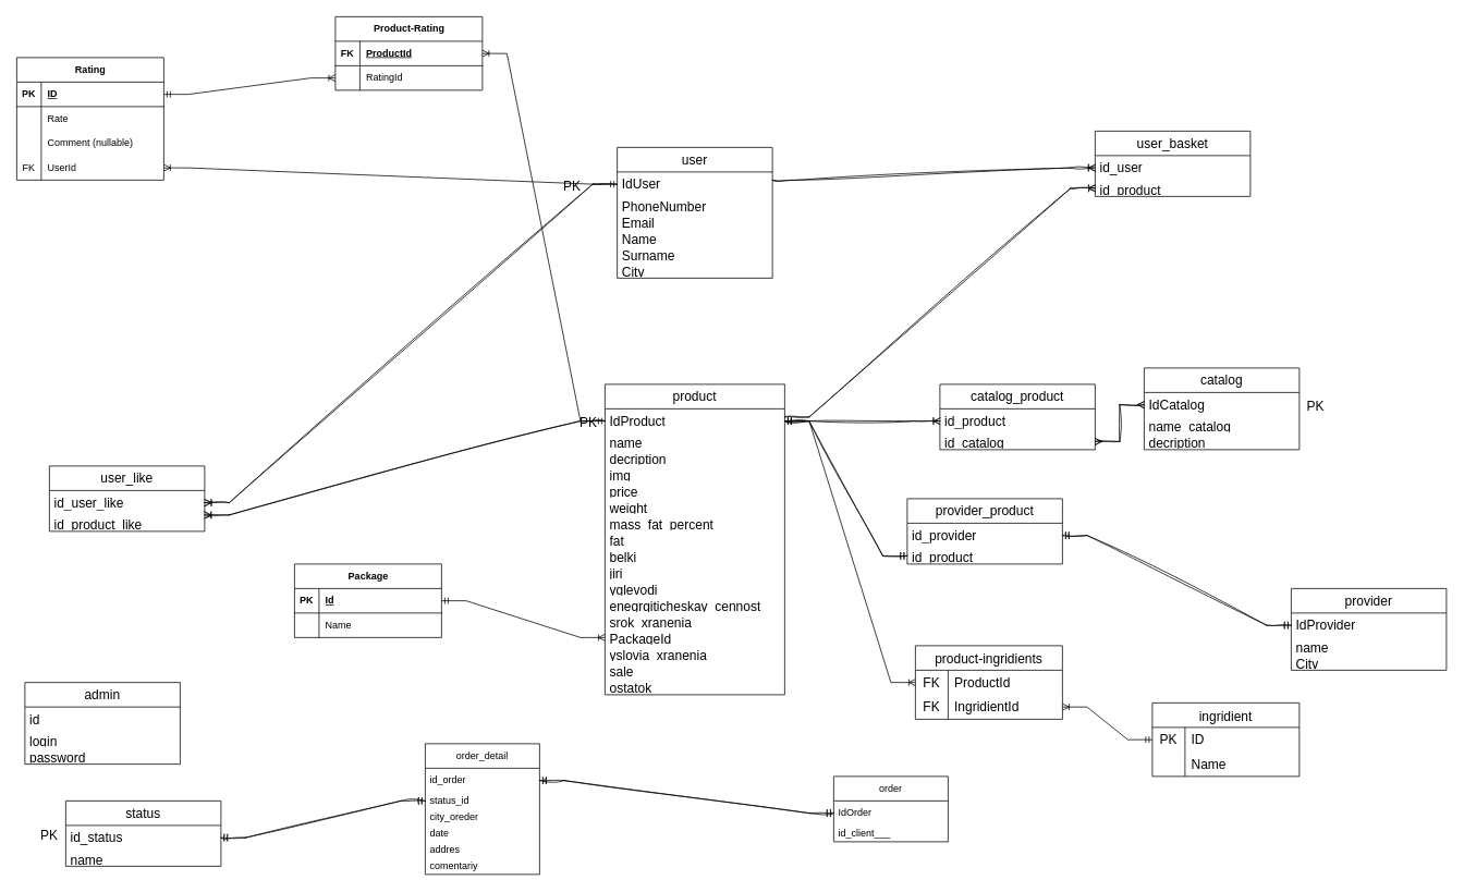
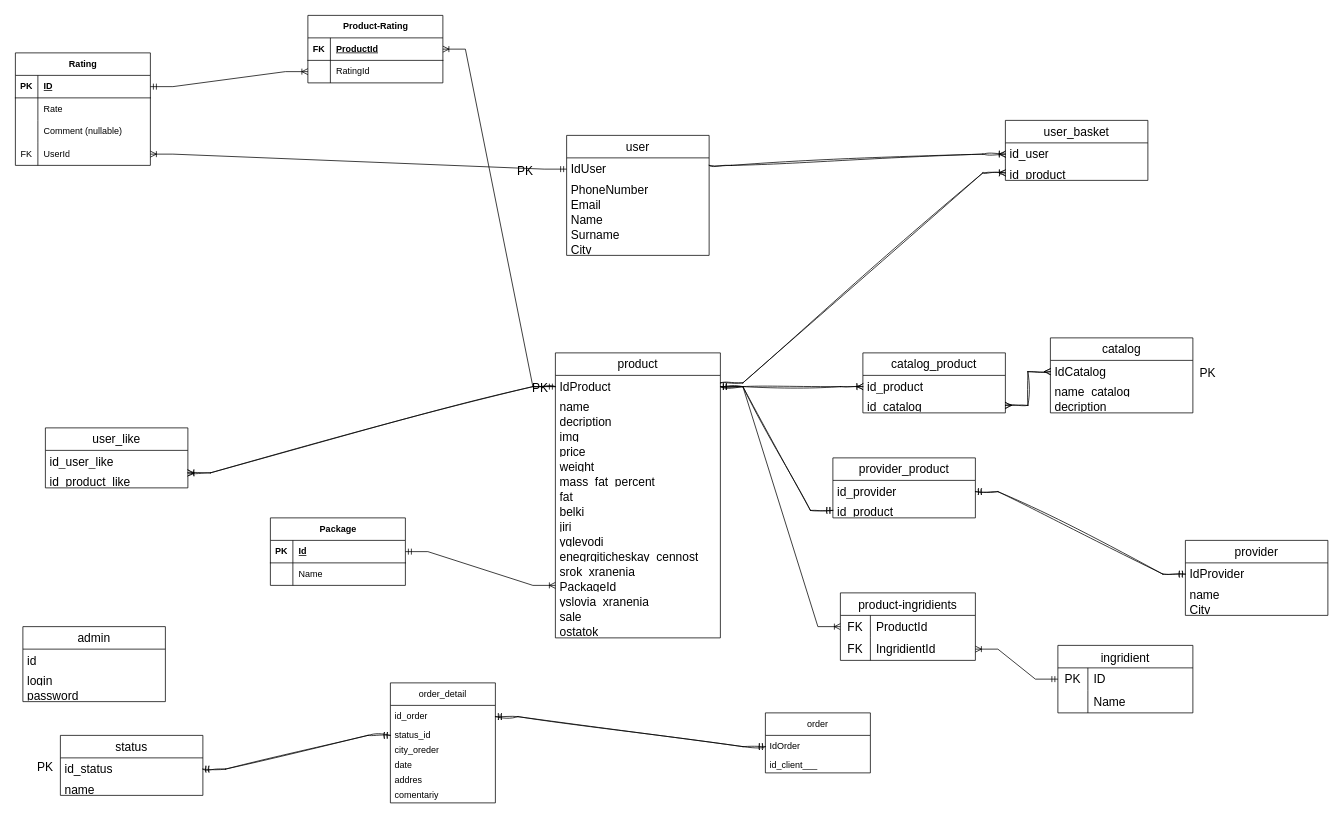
- <mxCell id="59" value="" style="edgeStyle=entityRelationEdgeStyle;fontSize=12;html=1;endArrow=ERoneToMany;rounded=0;sketch=1;hachureGap=4;jiggle=2;curveFitting=1;fontFamily=Helvetica;exitX=0;exitY=0.5;exitDx=0;exitDy=0;entryX=1;entryY=0.5;entryDx=0;entryDy=0;" parent="1" source="3" target="35" edge="1"><mxGeometry width="100" height="100" relative="1" as="geometry"><mxPoint x="630" y="410" as="sourcePoint" /><mxPoint x="720" y="255" as="targetPoint" /></mxGeometry></mxCell>
